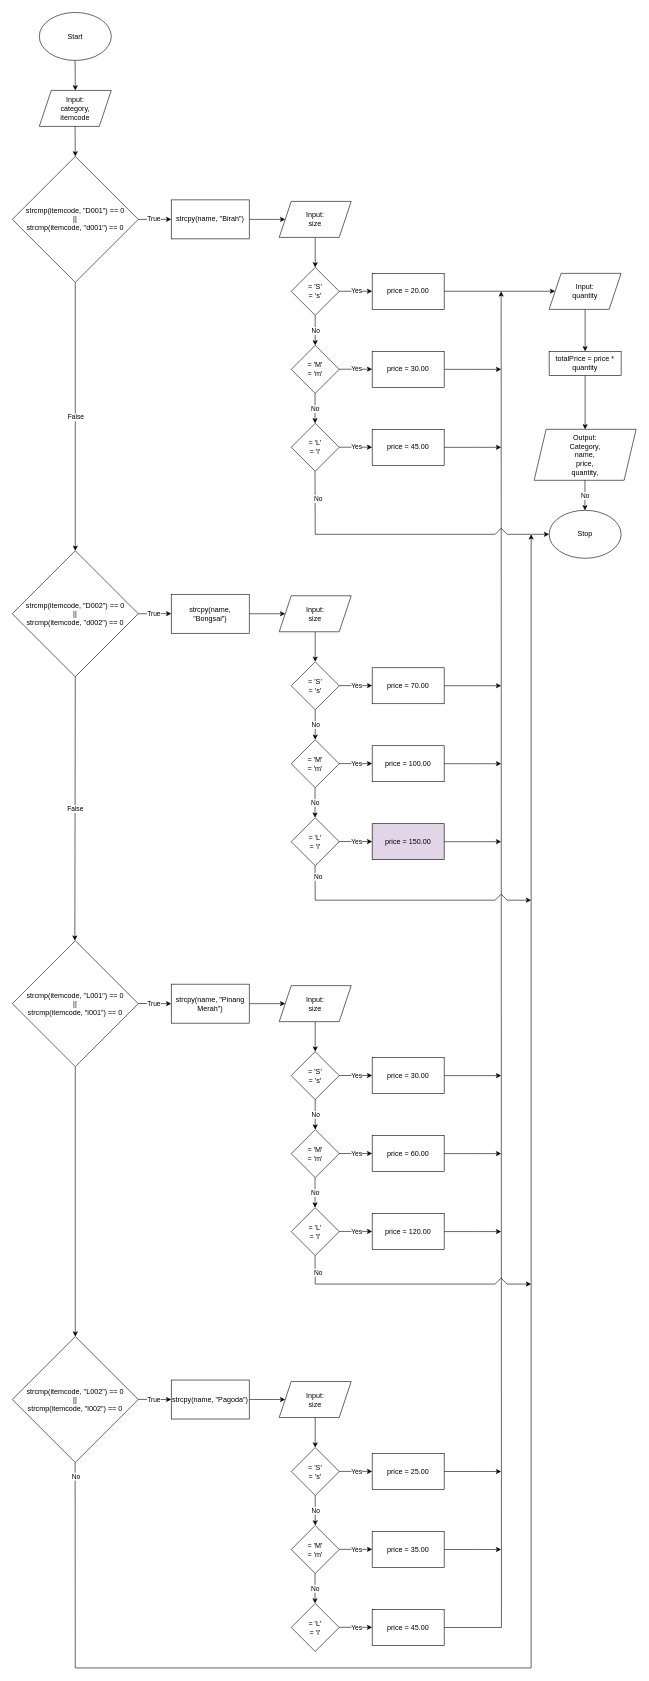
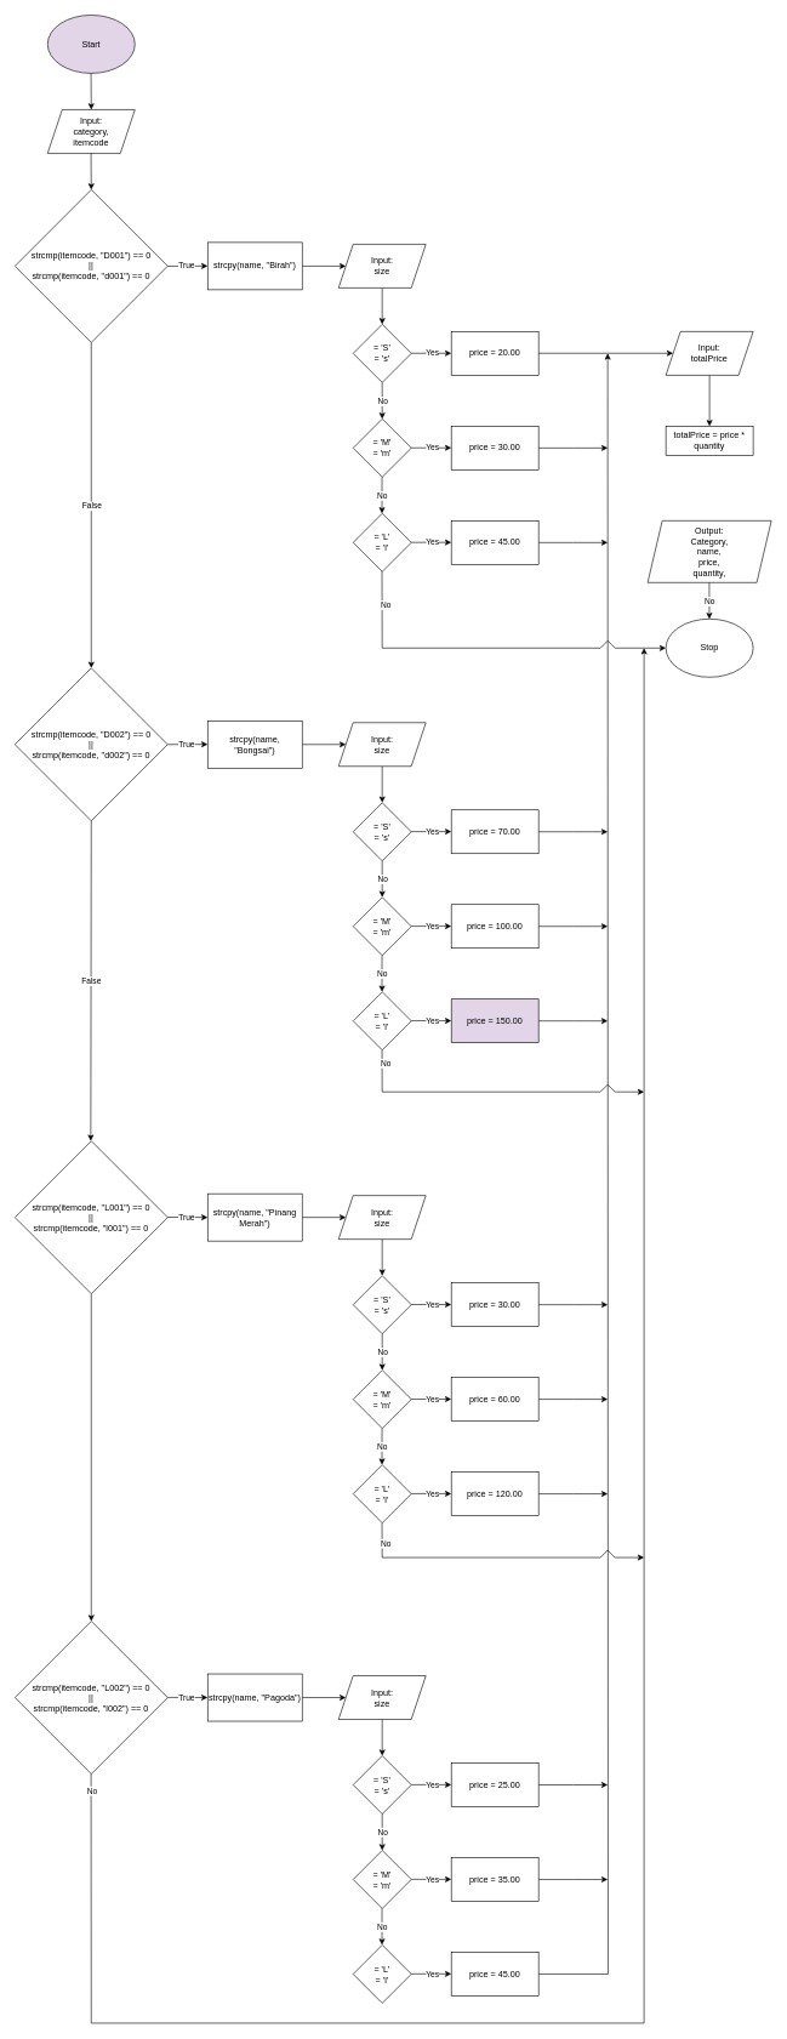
- <mxCell id="2" value="Start" style="ellipse;whiteSpace=wrap;html=1;" parent="1" vertex="1"><mxGeometry x="65" y="20" width="120" height="80" as="geometry" /></mxCell>
+ <mxCell id="2" value="Start" style="ellipse;whiteSpace=wrap;html=1;fillColor=#e1d5e7;" parent="1" vertex="1"><mxGeometry x="65" y="20" width="120" height="80" as="geometry" /></mxCell>
- <mxCell id="122" value="Input:&lt;br&gt;quantity" style="shape=parallelogram;perimeter=parallelogramPerimeter;whiteSpace=wrap;html=1;fixedSize=1;" parent="1" vertex="1"><mxGeometry x="915" y="455" width="120" height="60" as="geometry" /></mxCell>
+ <mxCell id="122" value="Input:&lt;br&gt;totalPrice" style="shape=parallelogram;perimeter=parallelogramPerimeter;whiteSpace=wrap;html=1;fixedSize=1;" parent="1" vertex="1"><mxGeometry x="915" y="455" width="120" height="60" as="geometry" /></mxCell>
- <mxCell id="123" value="" style="edgeStyle=orthogonalEdgeStyle;rounded=0;orthogonalLoop=1;jettySize=auto;html=1;" parent="1" source="124" target="125" edge="1"><mxGeometry relative="1" as="geometry" /></mxCell>
